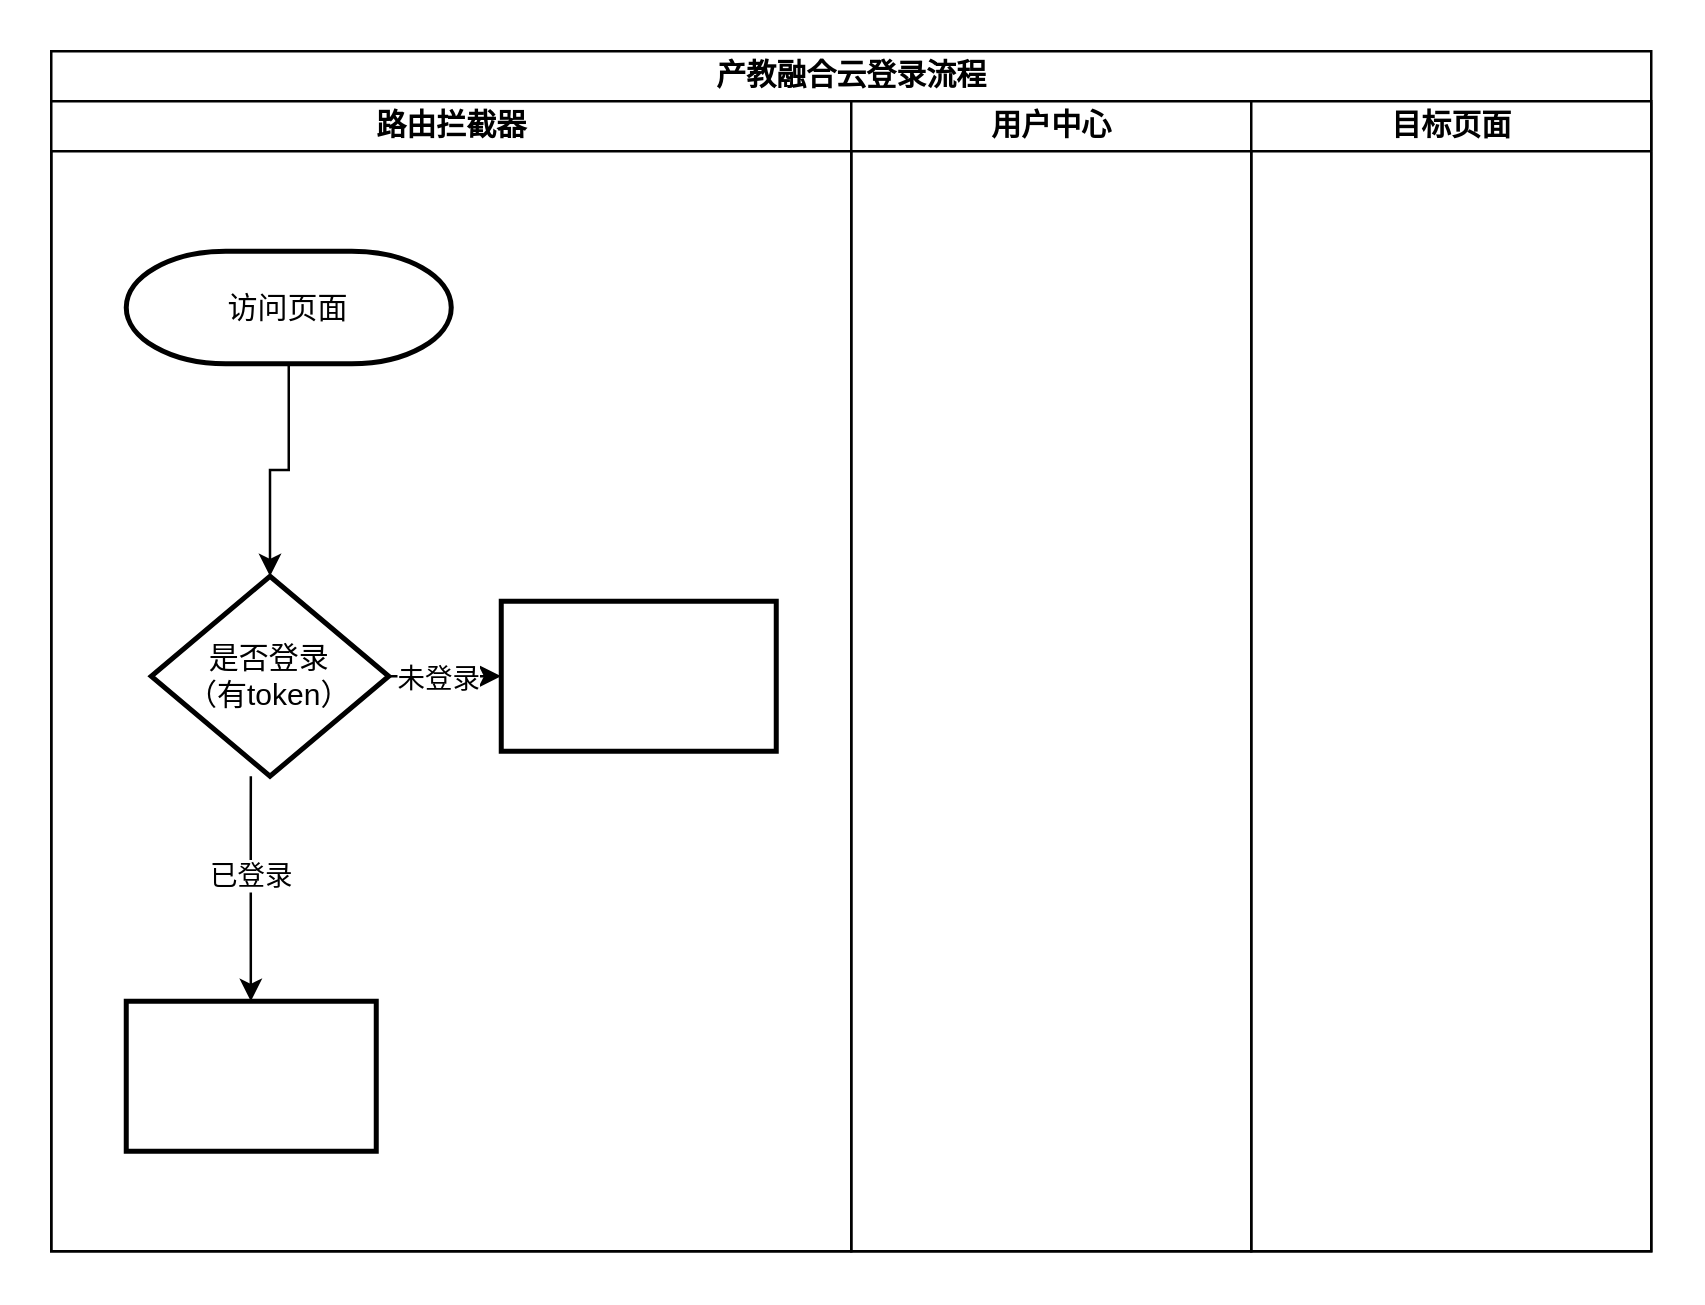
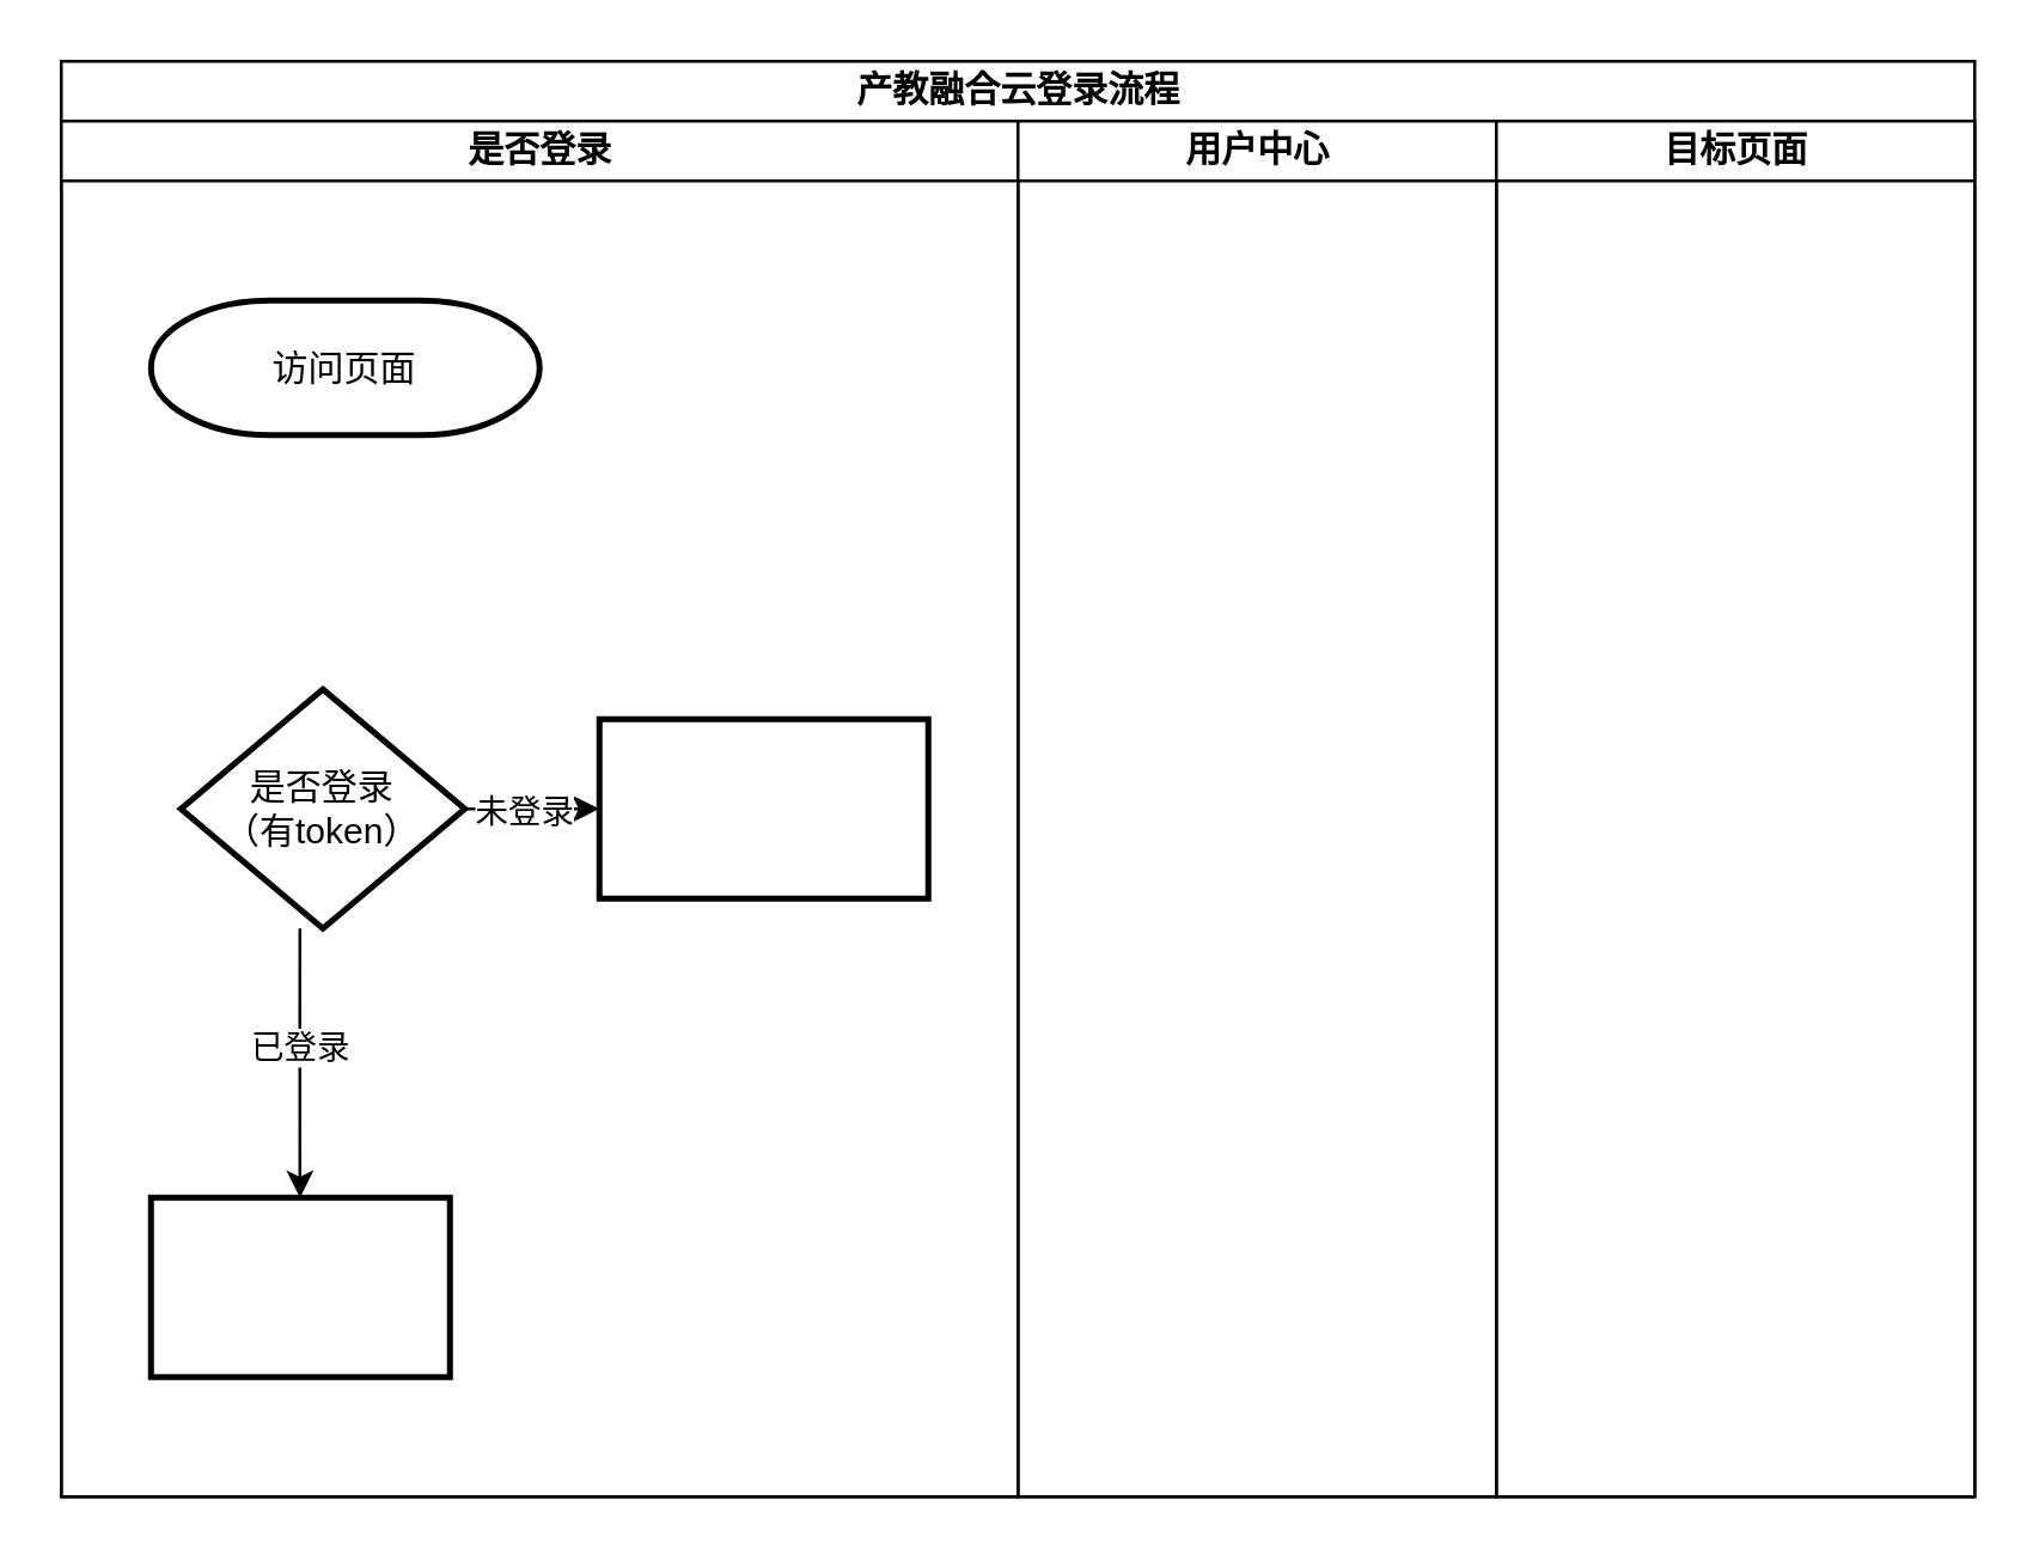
- <mxCell id="3" value="路由拦截器" style="swimlane;startSize=20;html=1;" vertex="1" parent="2"><mxGeometry y="20" width="320" height="460" as="geometry" /></mxCell>
+ <mxCell id="3" value="是否登录" style="swimlane;startSize=20;html=1;" vertex="1" parent="2"><mxGeometry y="20" width="320" height="460" as="geometry" /></mxCell>
- <mxCell id="4" value="" style="edgeStyle=orthogonalEdgeStyle;rounded=0;orthogonalLoop=1;jettySize=auto;html=1;" edge="1" parent="3" source="5" target="10"><mxGeometry relative="1" as="geometry" /></mxCell>
